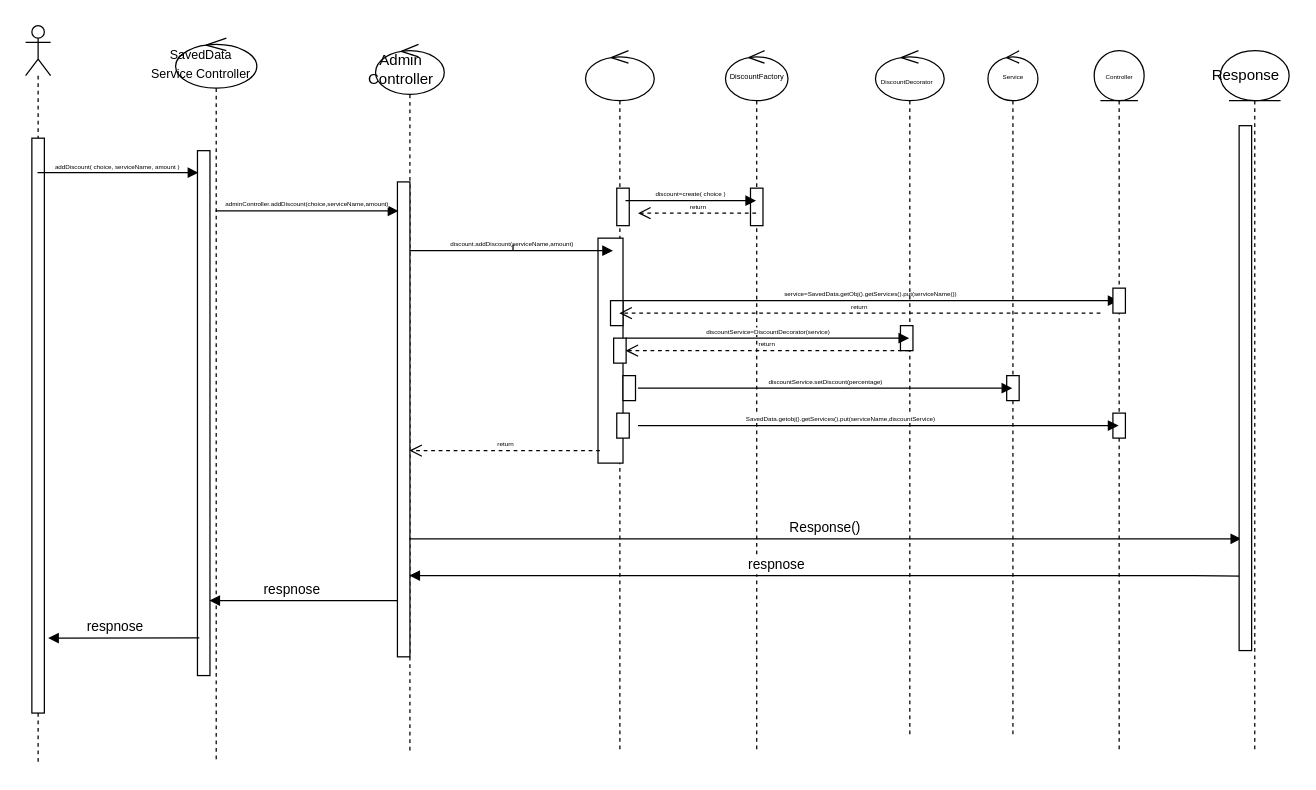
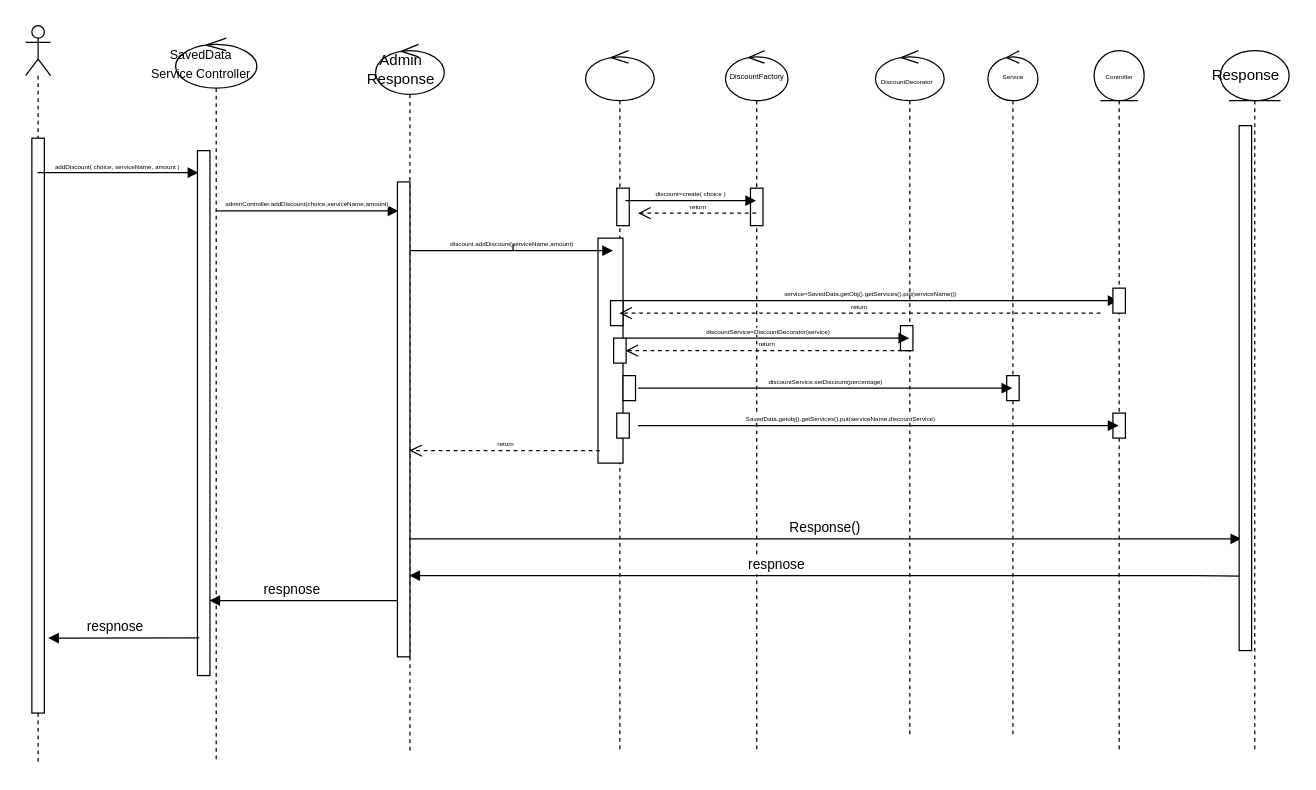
- <mxCell id="5" value="Admin&lt;br&gt;Controller" style="text;html=1;align=center;verticalAlign=middle;resizable=0;points=[];autosize=1;strokeColor=none;fillColor=none;" parent="4" vertex="1"><mxGeometry x="-15" y="5" width="70" height="30" as="geometry" /></mxCell>
+ <mxCell id="5" value="Admin&lt;br&gt;Response" style="text;html=1;align=center;verticalAlign=middle;resizable=0;points=[];autosize=1;strokeColor=none;fillColor=none;" parent="4" vertex="1"><mxGeometry x="-15" y="5" width="70" height="30" as="geometry" /></mxCell>
